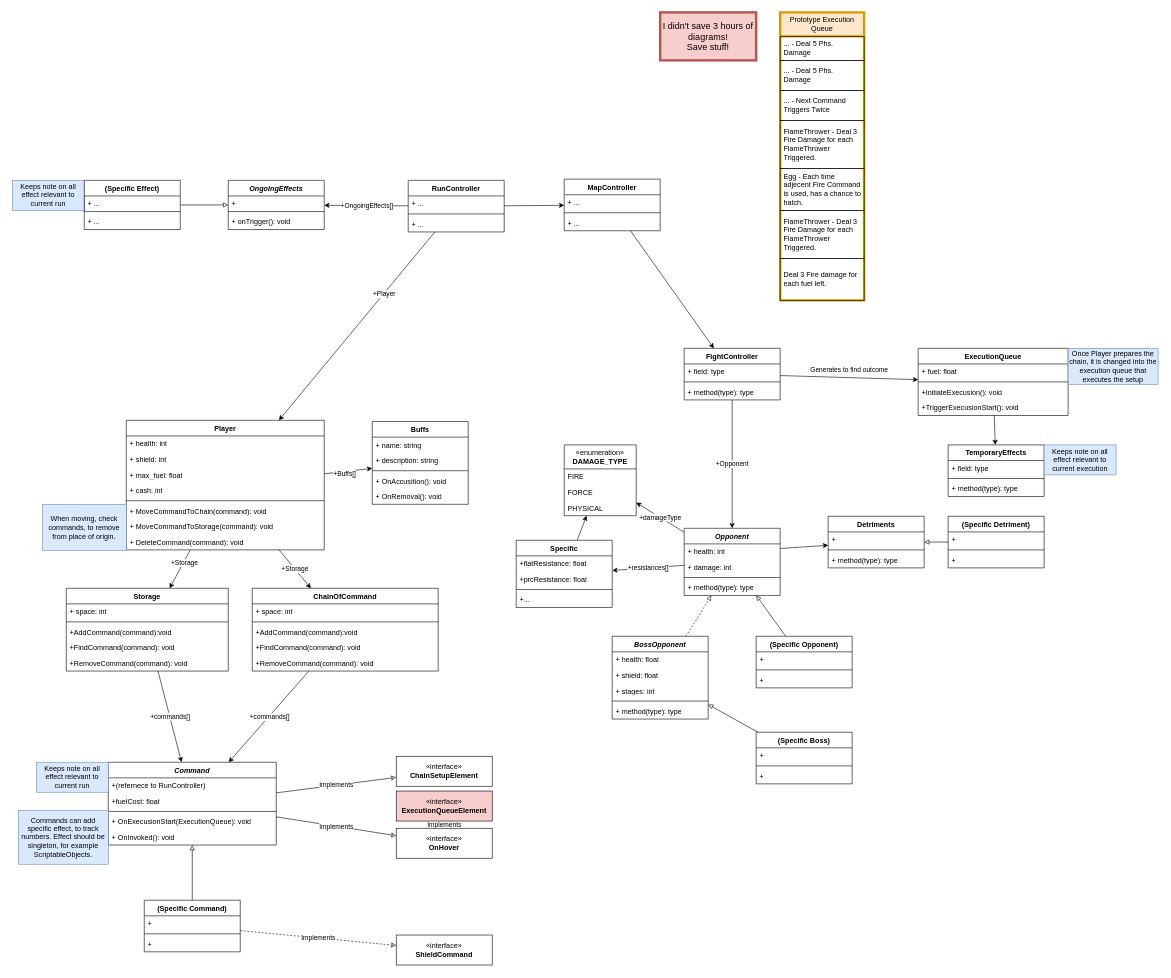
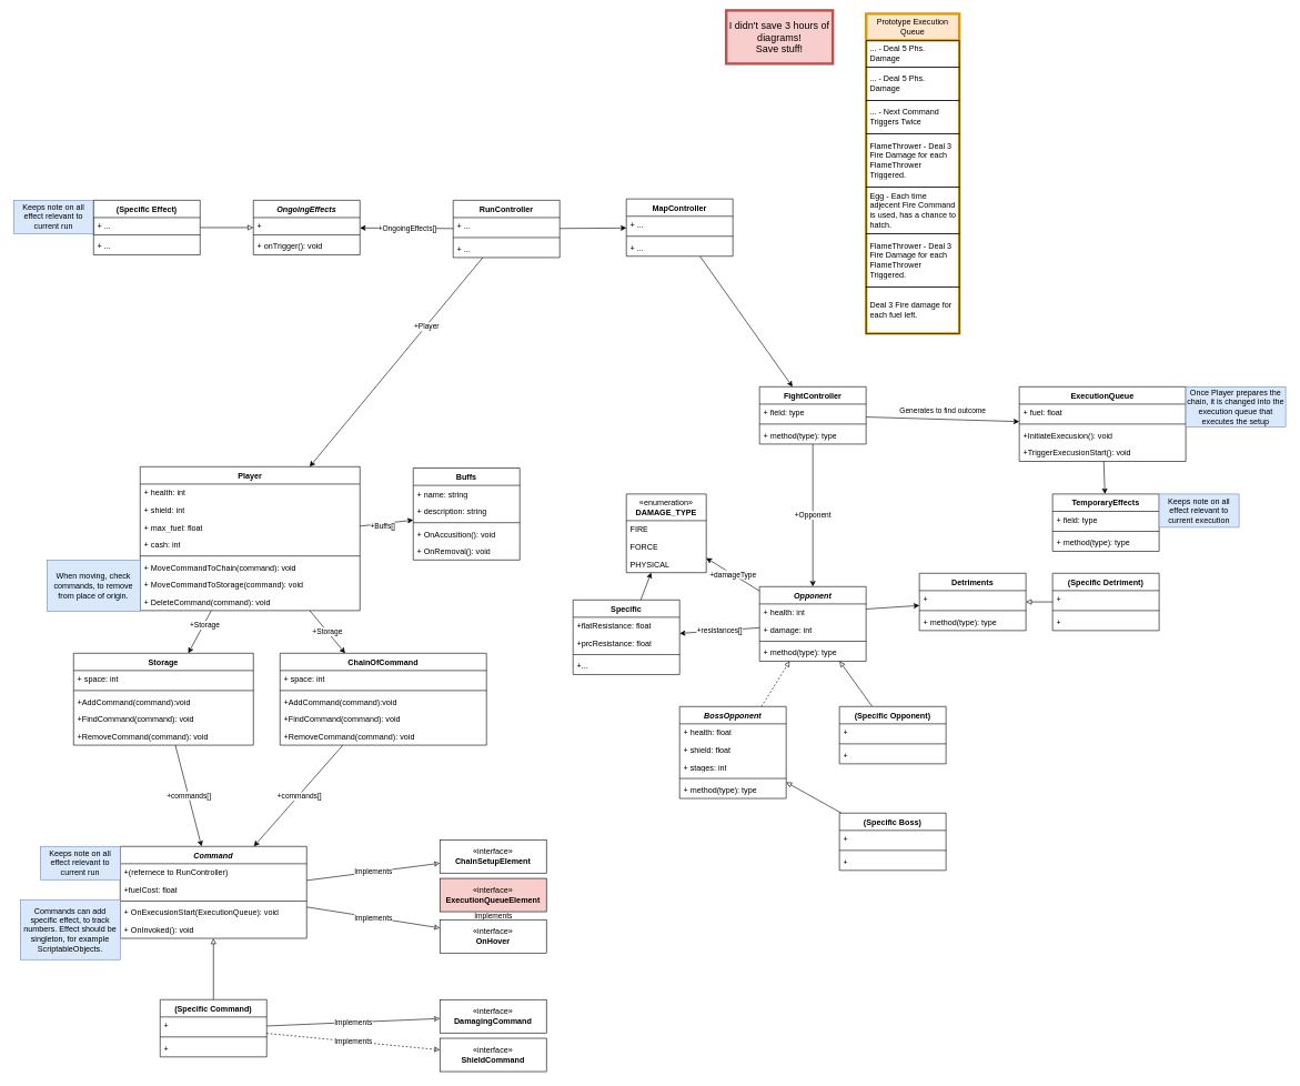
- <mxCell id="20" value="I didn't save 3 hours of diagrams! &lt;br&gt;Save stuff!" style="html=1;whiteSpace=wrap;fillColor=#f8cecc;strokeColor=#b85450;strokeWidth=4;fontSize=15;" parent="1" vertex="1"><mxGeometry x="1100" y="20" width="160" height="80" as="geometry" /></mxCell>
+ <mxCell id="20" value="I didn't save 3 hours of diagrams! &lt;br&gt;Save stuff!" style="html=1;whiteSpace=wrap;fillColor=#f8cecc;strokeColor=#b85450;strokeWidth=4;fontSize=15;" parent="1" vertex="1"><mxGeometry x="1090" y="15" width="160" height="80" as="geometry" /></mxCell>
+ <mxCell id="132" value="«interface»&lt;br&gt;&lt;b&gt;DamagingCommand&lt;/b&gt;" style="html=1;whiteSpace=wrap;" vertex="1" parent="1"><mxGeometry x="660" y="1500" width="160" height="50" as="geometry" /></mxCell>
+ <mxCell id="131" value="Implements" style="rounded=0;orthogonalLoop=1;jettySize=auto;html=1;endArrow=none;startFill=0;startArrow=classic;" edge="1" parent="1" source="132" target="127"><mxGeometry relative="1" as="geometry"><mxPoint x="400" y="1512" as="targetPoint" /></mxGeometry></mxCell>
